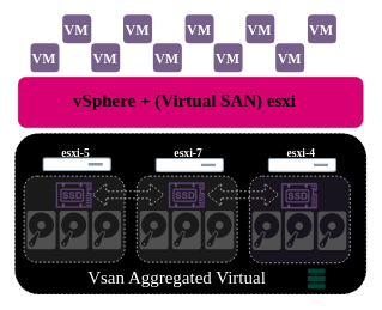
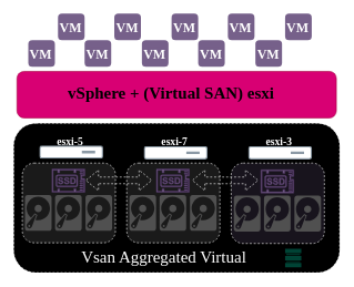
- <mxCell id="19" value="esxi-4" style="text;fillColor=none;align=center;verticalAlign=middle;rounded=0;sketch=0;fontFamily=Verdana;labelBorderColor=none;whiteSpace=wrap;html=1;fontStyle=1;horizontal=1;labelBackgroundColor=none;fontColor=#FFFFFF;fontSize=16;" parent="1" vertex="1"><mxGeometry x="379.01" y="203" width="80" height="20" as="geometry" /></mxCell>
+ <mxCell id="19" value="esxi-3" style="text;fillColor=none;align=center;verticalAlign=middle;rounded=0;sketch=0;fontFamily=Verdana;labelBorderColor=none;whiteSpace=wrap;html=1;fontStyle=1;horizontal=1;labelBackgroundColor=none;fontColor=#FFFFFF;fontSize=16;" parent="1" vertex="1"><mxGeometry x="379.01" y="203" width="80" height="20" as="geometry" /></mxCell>
